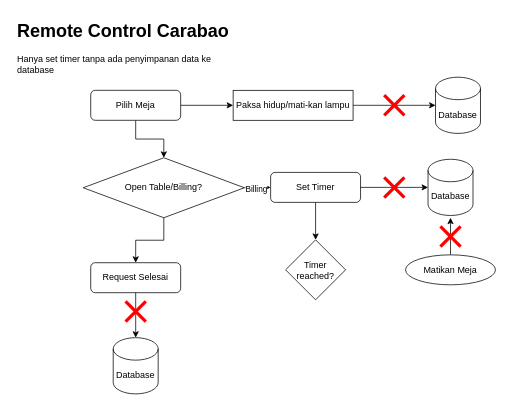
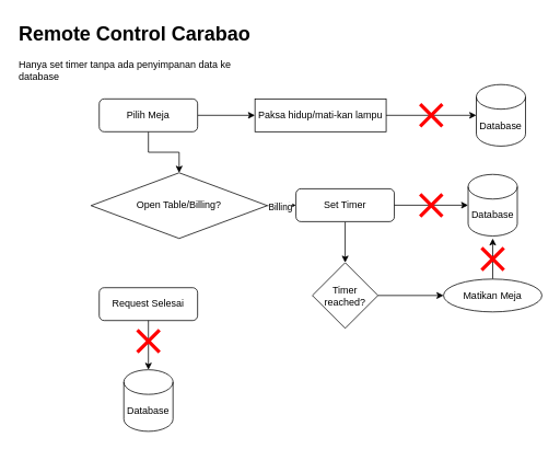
- <mxCell id="17" style="edgeStyle=orthogonalEdgeStyle;rounded=0;orthogonalLoop=1;jettySize=auto;html=1;entryX=0.5;entryY=0;entryDx=0;entryDy=0;" edge="1" parent="1" source="18" target="19"><mxGeometry relative="1" as="geometry" /></mxCell>
+ <mxCell id="11" style="edgeStyle=orthogonalEdgeStyle;rounded=0;orthogonalLoop=1;jettySize=auto;html=1;entryX=0;entryY=0.5;entryDx=0;entryDy=0;" edge="1" parent="1" source="12" target="14"><mxGeometry relative="1" as="geometry"><mxPoint x="530" y="359.5" as="targetPoint" /></mxGeometry></mxCell>
